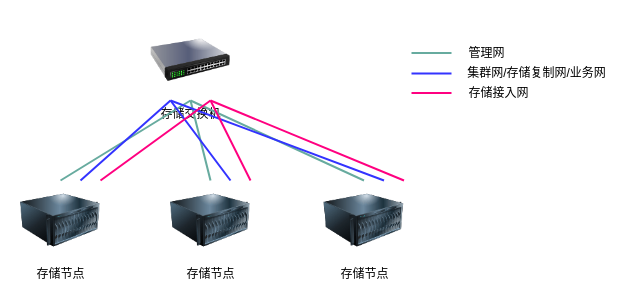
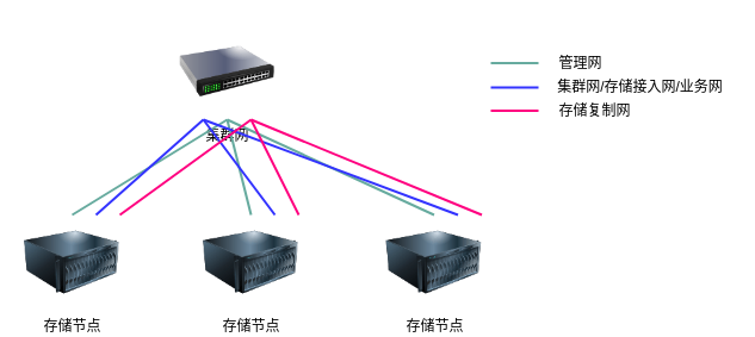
- <mxCell id="7" value="集群网/存储复制网/业务网" style="text;html=1;align=center;verticalAlign=middle;resizable=0;points=[];autosize=1;strokeColor=none;fillColor=none;strokeWidth=2;" vertex="1" parent="1"><mxGeometry x="461" y="63" width="150" height="20" as="geometry" /></mxCell>
+ <mxCell id="7" value="集群网/存储接入网/业务网" style="text;html=1;align=center;verticalAlign=middle;resizable=0;points=[];autosize=1;strokeColor=none;fillColor=none;strokeWidth=2;" vertex="1" parent="1"><mxGeometry x="461" y="63" width="150" height="20" as="geometry" /></mxCell>
- <mxCell id="11" value="存储接入网" style="text;html=1;align=center;verticalAlign=middle;resizable=0;points=[];autosize=1;strokeColor=none;fillColor=none;strokeWidth=2;" vertex="1" parent="1"><mxGeometry x="458" y="83" width="80" height="20" as="geometry" /></mxCell>
+ <mxCell id="11" value="存储复制网" style="text;html=1;align=center;verticalAlign=middle;resizable=0;points=[];autosize=1;strokeColor=none;fillColor=none;strokeWidth=2;" vertex="1" parent="1"><mxGeometry x="458" y="83" width="80" height="20" as="geometry" /></mxCell>
- <mxCell id="5" value="存储交换机" style="image;html=1;image=img/lib/clip_art/networking/Switch_128x128.png;strokeWidth=2;" vertex="1" parent="1"><mxGeometry x="150" y="20" width="80" height="80" as="geometry" /></mxCell>
+ <mxCell id="5" value="集群网" style="image;html=1;image=img/lib/clip_art/networking/Switch_128x128.png;strokeWidth=2;" vertex="1" parent="1"><mxGeometry x="150" y="20" width="80" height="80" as="geometry" /></mxCell>
